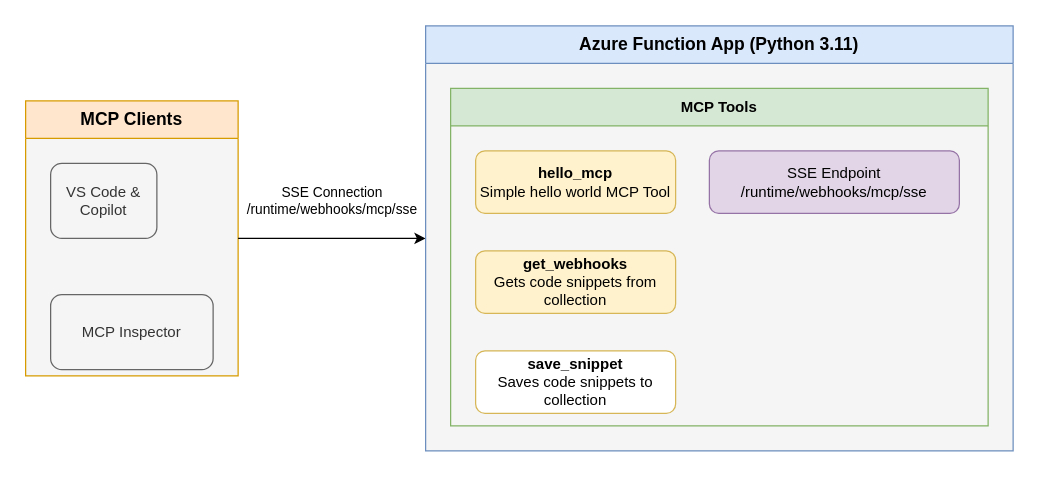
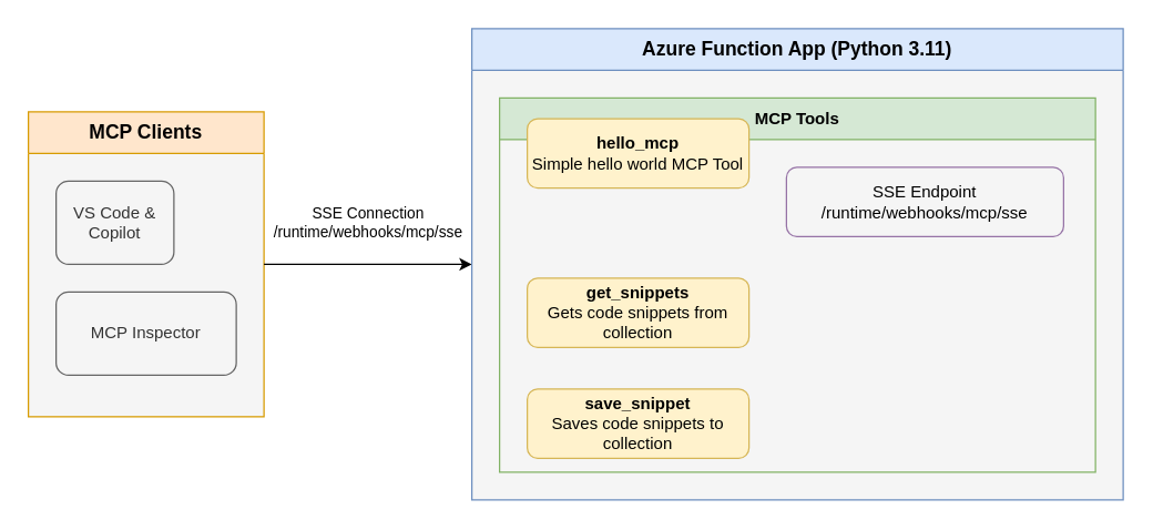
- <mxCell id="8" value="&lt;span style=&quot;color: rgb(0, 0, 0); text-align: left;&quot;&gt;&lt;b&gt;hello_mcp&lt;/b&gt;&lt;/span&gt;&lt;br&gt;Simple hello world MCP Tool" style="rounded=1;whiteSpace=wrap;html=1;fillColor=#fff2cc;strokeColor=#d6b656;" parent="7" vertex="1"><mxGeometry x="20" y="50" width="160" height="50" as="geometry" /></mxCell>
+ <mxCell id="8" value="&lt;span style=&quot;color: rgb(0, 0, 0); text-align: left;&quot;&gt;&lt;b&gt;hello_mcp&lt;/b&gt;&lt;/span&gt;&lt;br&gt;Simple hello world MCP Tool" style="rounded=1;whiteSpace=wrap;html=1;fillColor=#fff2cc;strokeColor=#d6b656;" parent="7" vertex="1"><mxGeometry x="20" y="15" width="160" height="50" as="geometry" /></mxCell>
- <mxCell id="11" value="SSE Endpoint&#10;/runtime/webhooks/mcp/sse" style="rounded=1;whiteSpace=wrap;html=1;fillColor=#e1d5e7;strokeColor=#9673a6;" parent="7" vertex="1"><mxGeometry x="207" y="50" width="200" height="50" as="geometry" /></mxCell>
+ <mxCell id="11" value="SSE Endpoint&#10;/runtime/webhooks/mcp/sse" style="rounded=1;whiteSpace=wrap;html=1;fillColor=#f5f5f5;strokeColor=#9673a6;" parent="7" vertex="1"><mxGeometry x="207" y="50" width="200" height="50" as="geometry" /></mxCell>
- <mxCell id="9" value="&lt;b&gt;get_webhooks&lt;/b&gt;&lt;br&gt;Gets code snippets from collection" style="rounded=1;whiteSpace=wrap;html=1;fillColor=#fff2cc;strokeColor=#d6b656;" parent="7" vertex="1"><mxGeometry x="20" y="130" width="160" height="50" as="geometry" /></mxCell>
+ <mxCell id="9" value="&lt;b&gt;get_snippets&lt;/b&gt;&lt;br&gt;Gets code snippets from collection" style="rounded=1;whiteSpace=wrap;html=1;fillColor=#fff2cc;strokeColor=#d6b656;" parent="7" vertex="1"><mxGeometry x="20" y="130" width="160" height="50" as="geometry" /></mxCell>
- <mxCell id="4" value="MCP Inspector" style="rounded=1;whiteSpace=wrap;html=1;fillColor=#f5f5f5;strokeColor=#666666;fontColor=#333333;" parent="2" vertex="1"><mxGeometry x="20" y="155" width="130" height="60" as="geometry" /></mxCell>
+ <mxCell id="4" value="MCP Inspector" style="rounded=1;whiteSpace=wrap;html=1;fillColor=#f5f5f5;strokeColor=#666666;fontColor=#333333;" parent="2" vertex="1"><mxGeometry x="20" y="130" width="130" height="60" as="geometry" /></mxCell>
- <mxCell id="10" value="&lt;b&gt;save_snippet&lt;/b&gt;&lt;br&gt;Saves code snippets to collection" style="rounded=1;whiteSpace=wrap;html=1;fillColor=#ffffff;strokeColor=#d6b656;" parent="7" vertex="1"><mxGeometry x="20" y="210" width="160" height="50" as="geometry" /></mxCell>
+ <mxCell id="10" value="&lt;b&gt;save_snippet&lt;/b&gt;&lt;br&gt;Saves code snippets to collection" style="rounded=1;whiteSpace=wrap;html=1;fillColor=#fff2cc;strokeColor=#d6b656;" parent="7" vertex="1"><mxGeometry x="20" y="210" width="160" height="50" as="geometry" /></mxCell>
